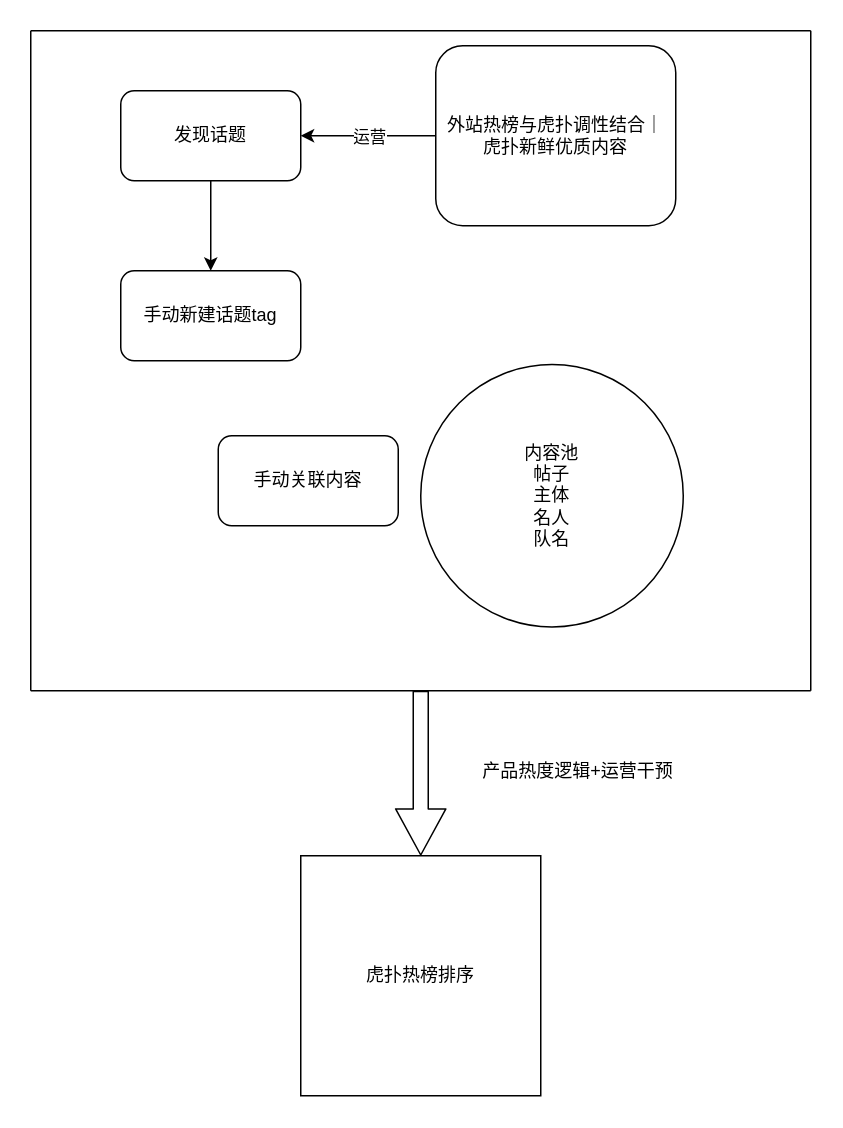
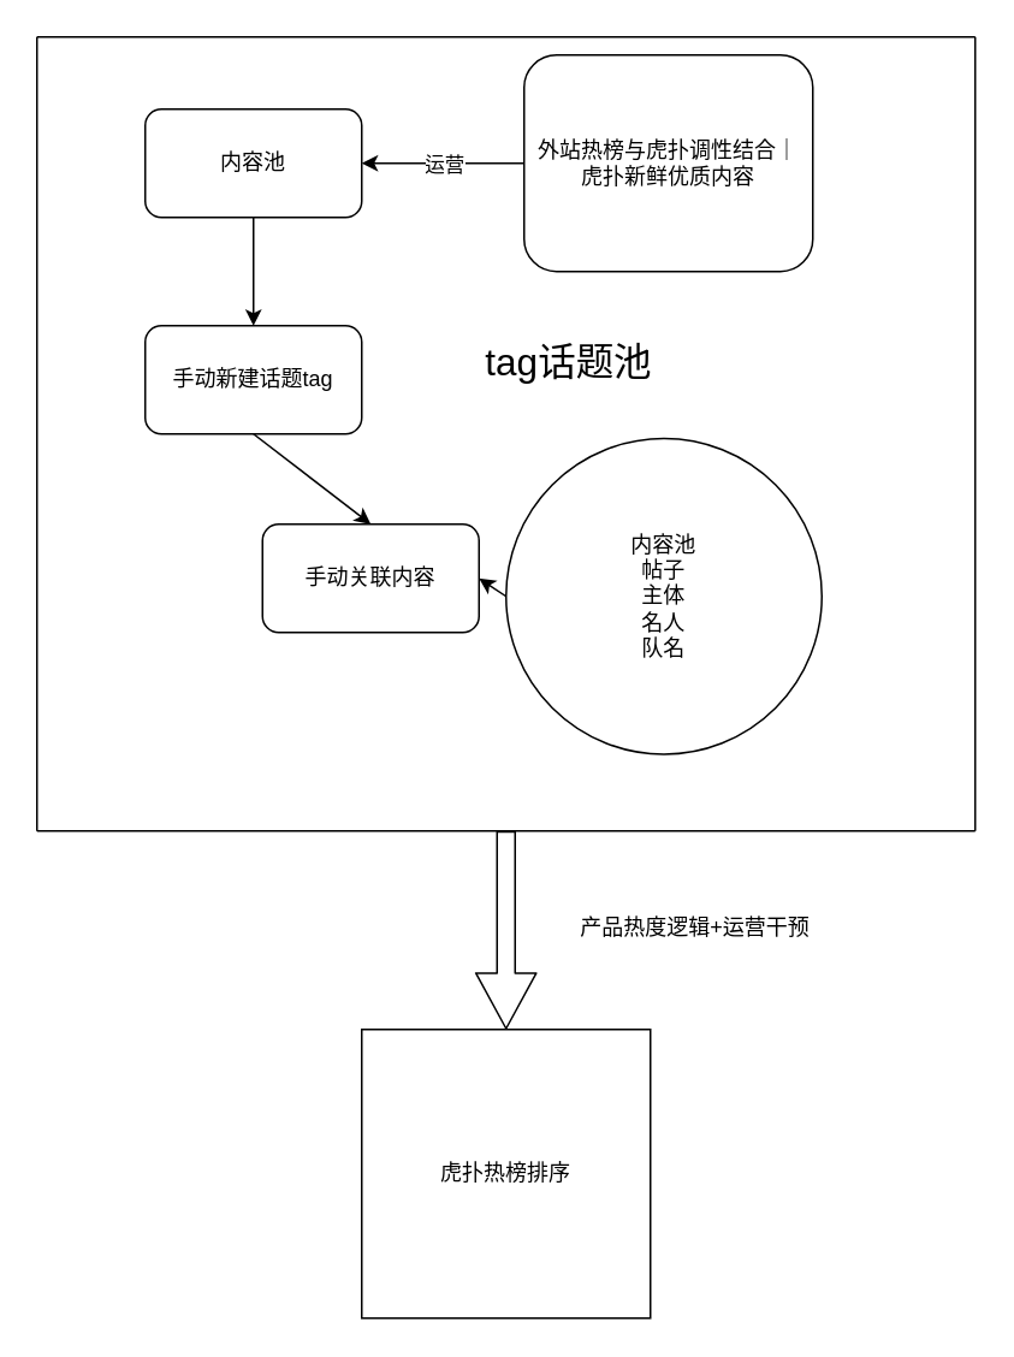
- <mxCell id="2" value="发现话题" style="rounded=1;whiteSpace=wrap;html=1;" parent="1" vertex="1"><mxGeometry x="80" y="60" width="120" height="60" as="geometry" /></mxCell>
+ <mxCell id="2" value="内容池" style="rounded=1;whiteSpace=wrap;html=1;" parent="1" vertex="1"><mxGeometry x="80" y="60" width="120" height="60" as="geometry" /></mxCell>
+ <mxCell id="16" value="&lt;font style=&quot;font-size: 21px&quot;&gt;tag话题池&lt;/font&gt;" style="text;html=1;strokeColor=none;fillColor=none;align=center;verticalAlign=middle;whiteSpace=wrap;rounded=0;" parent="1" vertex="1"><mxGeometry x="210" y="170" width="210" height="60" as="geometry" /></mxCell>
+ <mxCell id="11" value="" style="endArrow=classic;html=1;exitX=0.5;exitY=1;exitDx=0;exitDy=0;entryX=0.5;entryY=0;entryDx=0;entryDy=0;" parent="1" source="3" target="4" edge="1"><mxGeometry width="50" height="50" relative="1" as="geometry"><mxPoint x="360" y="270" as="sourcePoint" /><mxPoint x="410" y="220" as="targetPoint" /></mxGeometry></mxCell>
+ <mxCell id="6" value="" style="endArrow=classic;html=1;exitX=0;exitY=0.5;exitDx=0;exitDy=0;entryX=1;entryY=0.5;entryDx=0;entryDy=0;" parent="1" source="5" target="4" edge="1"><mxGeometry width="50" height="50" relative="1" as="geometry"><mxPoint x="360" y="280" as="sourcePoint" /><mxPoint x="410" y="230" as="targetPoint" /></mxGeometry></mxCell>
